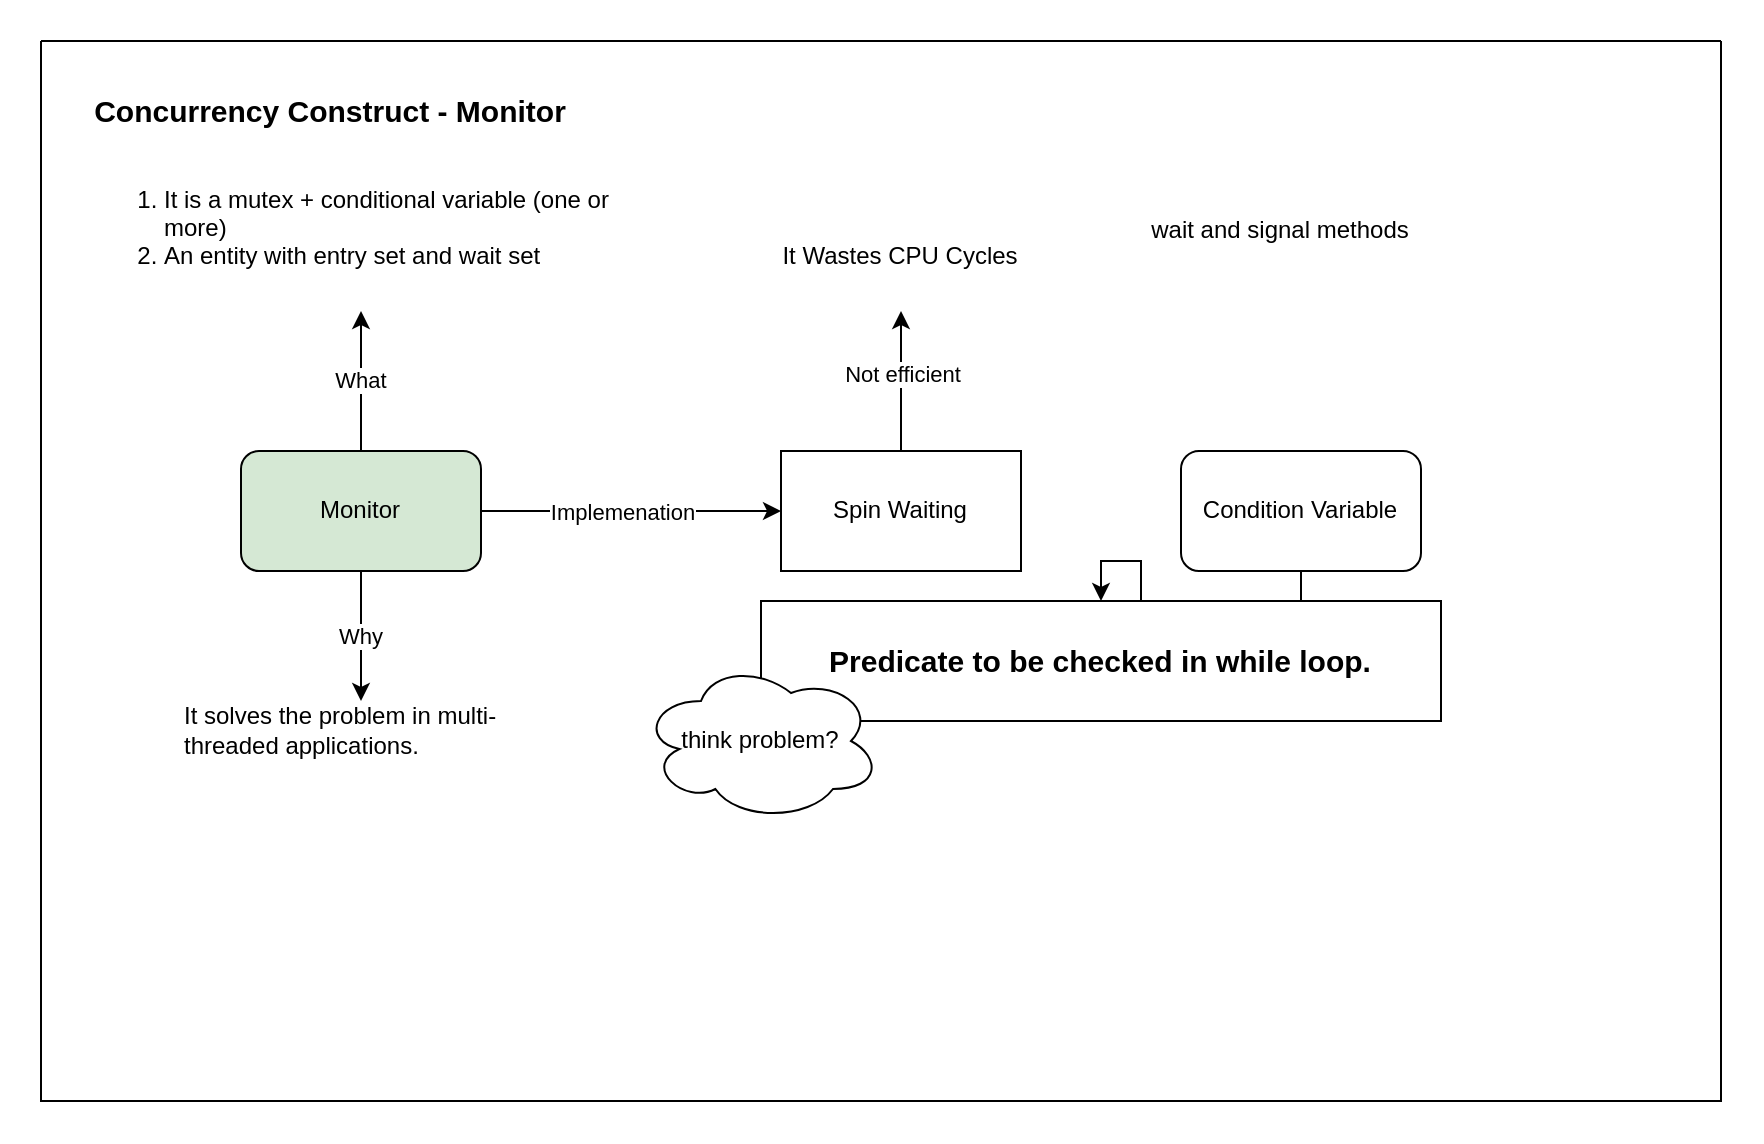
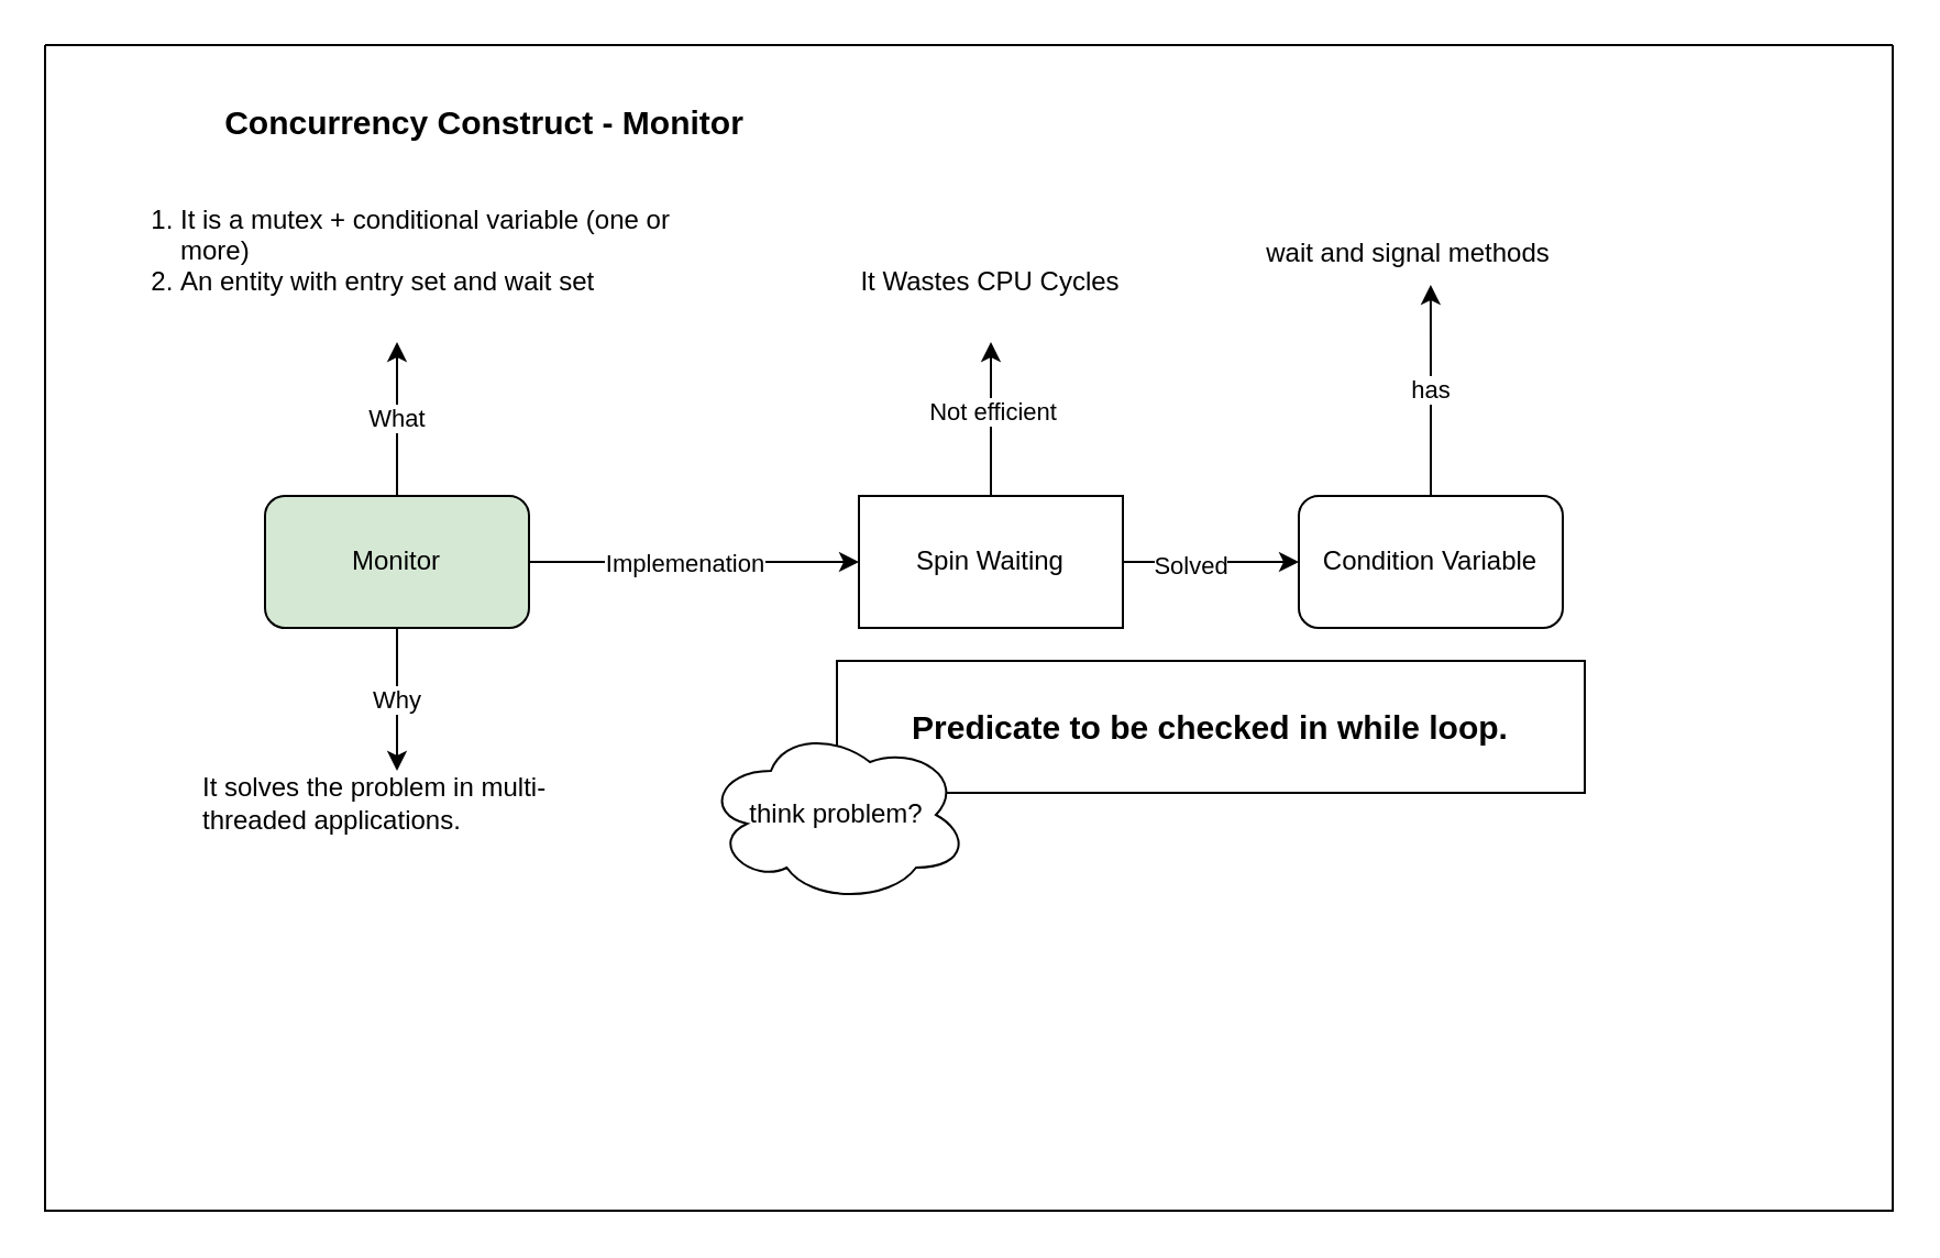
- <mxCell id="8" value="&lt;b&gt;&lt;font style=&quot;font-size: 15px;&quot;&gt;Concurrency Construct - Monitor&lt;/font&gt;&lt;/b&gt;" style="text;html=1;align=center;verticalAlign=middle;whiteSpace=wrap;rounded=0;" vertex="1" parent="2"><mxGeometry y="20" width="290" height="30" as="geometry" /></mxCell>
+ <mxCell id="8" value="&lt;b&gt;&lt;font style=&quot;font-size: 15px;&quot;&gt;Concurrency Construct - Monitor&lt;/font&gt;&lt;/b&gt;" style="text;html=1;align=center;verticalAlign=middle;whiteSpace=wrap;rounded=0;" vertex="1" parent="2"><mxGeometry x="55" y="20" width="290" height="30" as="geometry" /></mxCell>
+ <mxCell id="5" value="" style="edgeStyle=orthogonalEdgeStyle;rounded=0;orthogonalLoop=1;jettySize=auto;html=1;" edge="1" parent="2" source="7" target="17"><mxGeometry relative="1" as="geometry" /></mxCell>
+ <mxCell id="6" value="Solved" style="edgeLabel;html=1;align=center;verticalAlign=middle;resizable=0;points=[];" vertex="1" connectable="0" parent="5"><mxGeometry x="-0.25" y="-1" relative="1" as="geometry"><mxPoint as="offset" /></mxGeometry></mxCell>
- <mxCell id="19" value="has" style="edgeStyle=orthogonalEdgeStyle;rounded=0;orthogonalLoop=1;jettySize=auto;html=1;" edge="1" parent="2" source="17" target="20"><mxGeometry relative="1" as="geometry" /></mxCell>
+ <mxCell id="19" value="has" style="edgeStyle=orthogonalEdgeStyle;rounded=0;orthogonalLoop=1;jettySize=auto;html=1;entryX=0.571;entryY=0.967;entryDx=0;entryDy=0;entryPerimeter=0;" edge="1" parent="2" source="17" target="18"><mxGeometry relative="1" as="geometry" /></mxCell>
